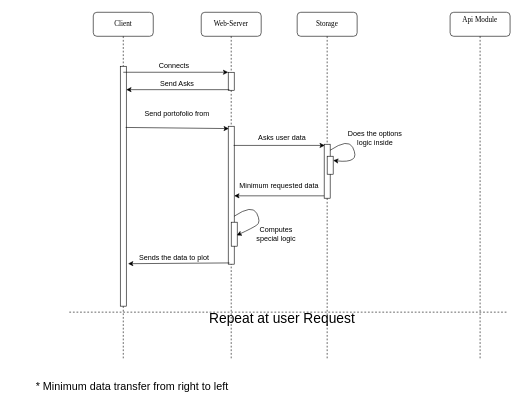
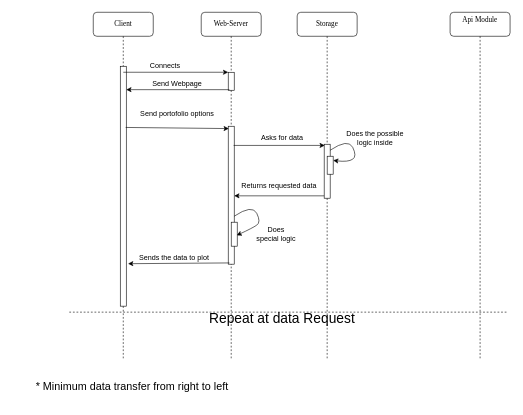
- <mxCell id="11" value="&lt;div&gt;Connects&lt;/div&gt;" style="text;html=1;strokeColor=none;fillColor=none;align=center;verticalAlign=middle;whiteSpace=wrap;rounded=0;" parent="1" vertex="1"><mxGeometry x="270" y="100" width="40" height="20" as="geometry" /></mxCell>
+ <mxCell id="11" value="&lt;div&gt;Connects&lt;/div&gt;" style="text;html=1;strokeColor=none;fillColor=none;align=center;verticalAlign=middle;whiteSpace=wrap;rounded=0;" parent="1" vertex="1"><mxGeometry x="255" y="100" width="40" height="20" as="geometry" /></mxCell>
- <mxCell id="13" value="Send Asks" style="text;html=1;strokeColor=none;fillColor=none;align=center;verticalAlign=middle;whiteSpace=wrap;rounded=0;" parent="1" vertex="1"><mxGeometry x="245" y="130" width="100" height="20" as="geometry" /></mxCell>
+ <mxCell id="13" value="Send Webpage" style="text;html=1;strokeColor=none;fillColor=none;align=center;verticalAlign=middle;whiteSpace=wrap;rounded=0;" parent="1" vertex="1"><mxGeometry x="245" y="130" width="100" height="20" as="geometry" /></mxCell>
- <mxCell id="15" value="Send portofolio from" style="text;html=1;strokeColor=none;fillColor=none;align=center;verticalAlign=middle;whiteSpace=wrap;rounded=0;" parent="1" vertex="1"><mxGeometry x="220" y="180" width="150" height="20" as="geometry" /></mxCell>
+ <mxCell id="15" value="Send portofolio options" style="text;html=1;strokeColor=none;fillColor=none;align=center;verticalAlign=middle;whiteSpace=wrap;rounded=0;" parent="1" vertex="1"><mxGeometry x="220" y="180" width="150" height="20" as="geometry" /></mxCell>
- <mxCell id="17" value="Asks user data" style="text;html=1;strokeColor=none;fillColor=none;align=center;verticalAlign=middle;whiteSpace=wrap;rounded=0;" parent="1" vertex="1"><mxGeometry x="415" y="220" width="110" height="20" as="geometry" /></mxCell>
+ <mxCell id="17" value="Asks for data" style="text;html=1;strokeColor=none;fillColor=none;align=center;verticalAlign=middle;whiteSpace=wrap;rounded=0;" parent="1" vertex="1"><mxGeometry x="415" y="220" width="110" height="20" as="geometry" /></mxCell>
- <mxCell id="20" value="Does the options logic inside" style="text;html=1;strokeColor=none;fillColor=none;align=center;verticalAlign=middle;whiteSpace=wrap;rounded=0;" parent="1" vertex="1"><mxGeometry x="565" y="220" width="120" height="20" as="geometry" /></mxCell>
+ <mxCell id="20" value="Does the possible logic inside" style="text;html=1;strokeColor=none;fillColor=none;align=center;verticalAlign=middle;whiteSpace=wrap;rounded=0;" parent="1" vertex="1"><mxGeometry x="565" y="220" width="120" height="20" as="geometry" /></mxCell>
- <mxCell id="22" value="Minimum requested data" style="text;html=1;strokeColor=none;fillColor=none;align=center;verticalAlign=middle;whiteSpace=wrap;rounded=0;" parent="1" vertex="1"><mxGeometry x="395" y="300" width="140" height="20" as="geometry" /></mxCell>
+ <mxCell id="22" value="Returns requested data" style="text;html=1;strokeColor=none;fillColor=none;align=center;verticalAlign=middle;whiteSpace=wrap;rounded=0;" parent="1" vertex="1"><mxGeometry x="395" y="300" width="140" height="20" as="geometry" /></mxCell>
- <mxCell id="25" value="Computes special logic" style="text;html=1;strokeColor=none;fillColor=none;align=center;verticalAlign=middle;whiteSpace=wrap;rounded=0;" parent="1" vertex="1"><mxGeometry x="425" y="380" width="70" height="20" as="geometry" /></mxCell>
+ <mxCell id="25" value="Does special logic" style="text;html=1;strokeColor=none;fillColor=none;align=center;verticalAlign=middle;whiteSpace=wrap;rounded=0;" parent="1" vertex="1"><mxGeometry x="425" y="380" width="70" height="20" as="geometry" /></mxCell>
- <mxCell id="29" value="Repeat at user Request" style="text;html=1;strokeColor=none;fillColor=none;align=center;verticalAlign=middle;whiteSpace=wrap;rounded=0;fontSize=23;" parent="1" vertex="1"><mxGeometry x="335" y="520" width="270" height="20" as="geometry" /></mxCell>
+ <mxCell id="29" value="Repeat at data Request" style="text;html=1;strokeColor=none;fillColor=none;align=center;verticalAlign=middle;whiteSpace=wrap;rounded=0;fontSize=23;" parent="1" vertex="1"><mxGeometry x="335" y="520" width="270" height="20" as="geometry" /></mxCell>
